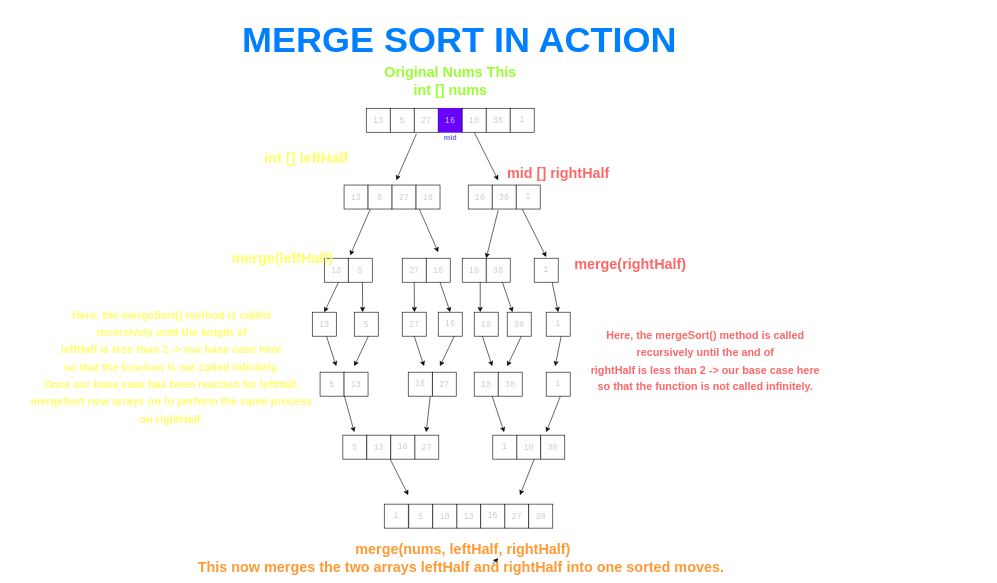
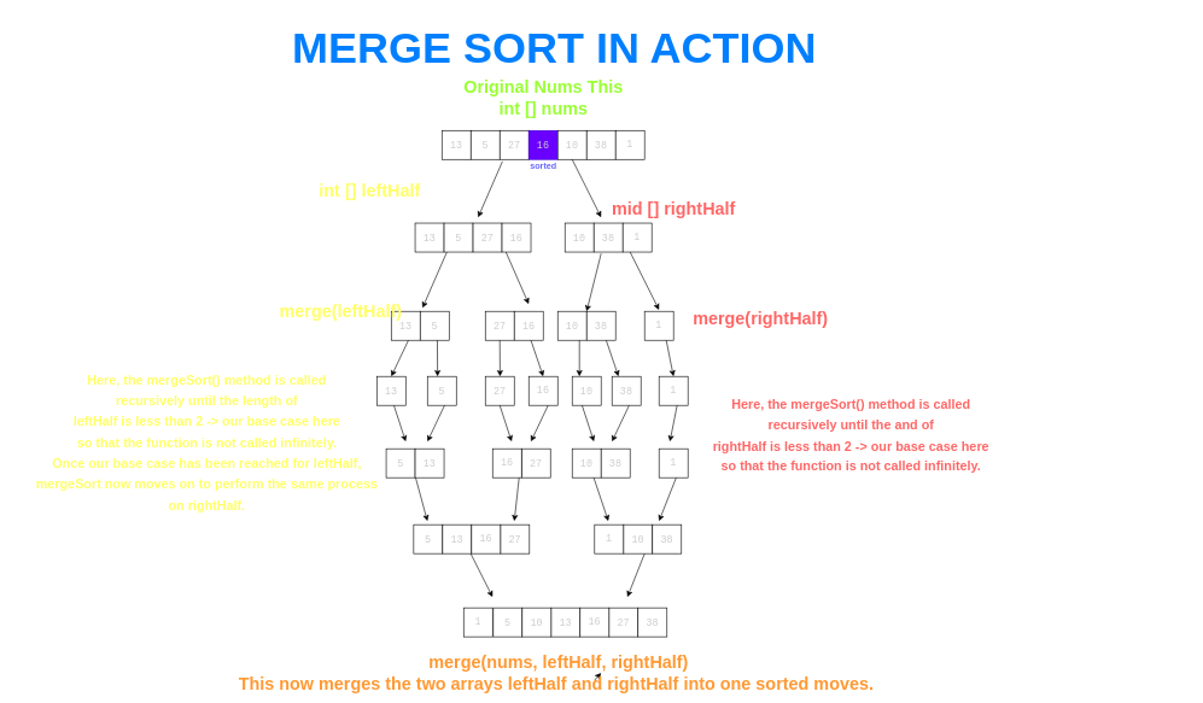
- <mxCell id="86" value="&lt;font style=&quot;font-size: 12px;&quot; color=&quot;#6666ff&quot;&gt;mid&lt;/font&gt;" style="text;strokeColor=none;fillColor=none;html=1;fontSize=24;fontStyle=1;verticalAlign=middle;align=center;fontColor=#FF9933;" vertex="1" parent="1"><mxGeometry x="710" y="210" width="79" height="30" as="geometry" /></mxCell>
+ <mxCell id="86" value="&lt;font style=&quot;font-size: 12px;&quot; color=&quot;#6666ff&quot;&gt;sorted&lt;/font&gt;" style="text;strokeColor=none;fillColor=none;html=1;fontSize=24;fontStyle=1;verticalAlign=middle;align=center;fontColor=#FF9933;" vertex="1" parent="1"><mxGeometry x="710" y="210" width="79" height="30" as="geometry" /></mxCell>
- <mxCell id="87" value="&lt;font&gt;&lt;font style=&quot;font-size: 18px;&quot;&gt;Here, the mergeSort() method is called &lt;br&gt;recursively until the length of &lt;br&gt;leftHalf is less than 2 -&amp;gt; our base case here &lt;br&gt;so that the function is not called infinitely.&lt;br&gt;Once our base case has been reached for leftHalf,&lt;br&gt;mergeSort now arrays on to perform the same process&lt;br&gt;on rightHalf.&lt;/font&gt;&lt;br&gt;&lt;/font&gt;" style="text;strokeColor=none;fillColor=none;html=1;fontSize=24;fontStyle=1;verticalAlign=middle;align=center;fontColor=#FFFF66;" vertex="1" parent="1"><mxGeometry x="20" y="480" width="529" height="260" as="geometry" /></mxCell>
+ <mxCell id="87" value="&lt;font&gt;&lt;font style=&quot;font-size: 18px;&quot;&gt;Here, the mergeSort() method is called &lt;br&gt;recursively until the length of &lt;br&gt;leftHalf is less than 2 -&amp;gt; our base case here &lt;br&gt;so that the function is not called infinitely.&lt;br&gt;Once our base case has been reached for leftHalf,&lt;br&gt;mergeSort now moves on to perform the same process&lt;br&gt;on rightHalf.&lt;/font&gt;&lt;br&gt;&lt;/font&gt;" style="text;strokeColor=none;fillColor=none;html=1;fontSize=24;fontStyle=1;verticalAlign=middle;align=center;fontColor=#FFFF66;" vertex="1" parent="1"><mxGeometry x="20" y="480" width="529" height="260" as="geometry" /></mxCell>
